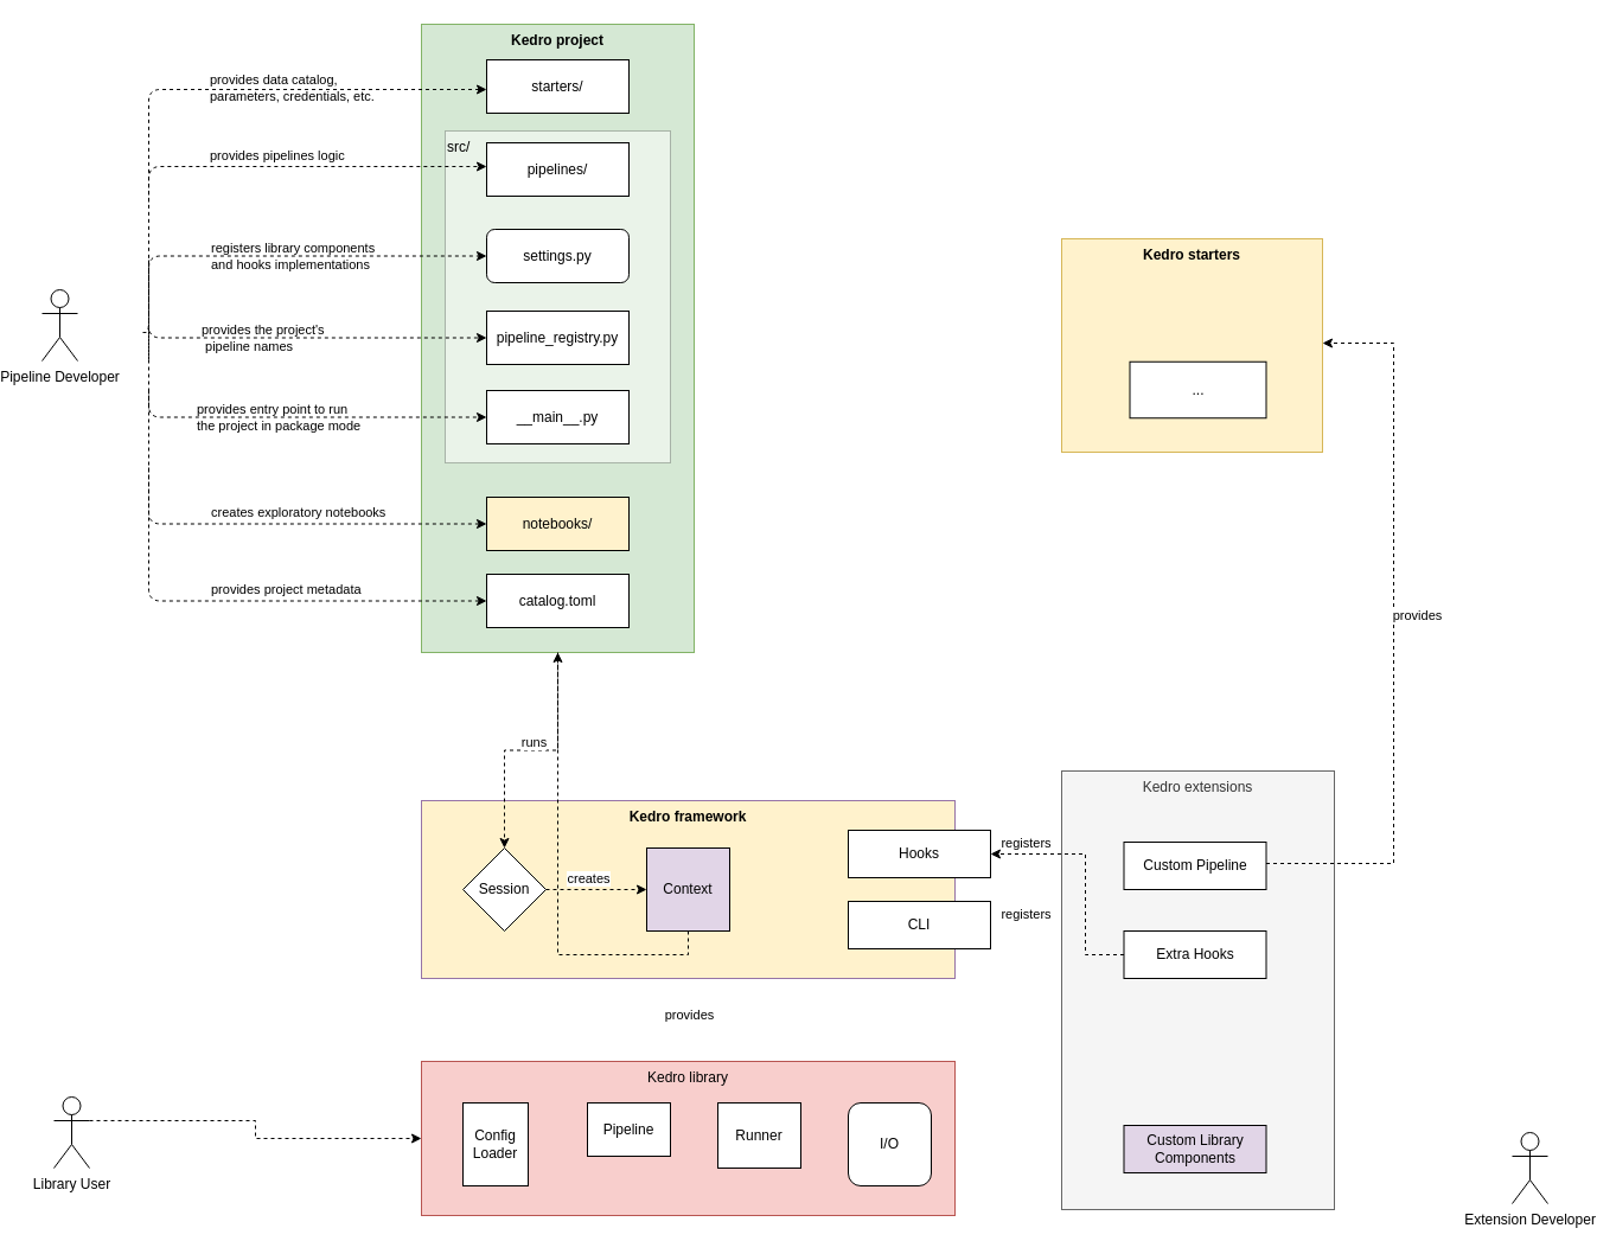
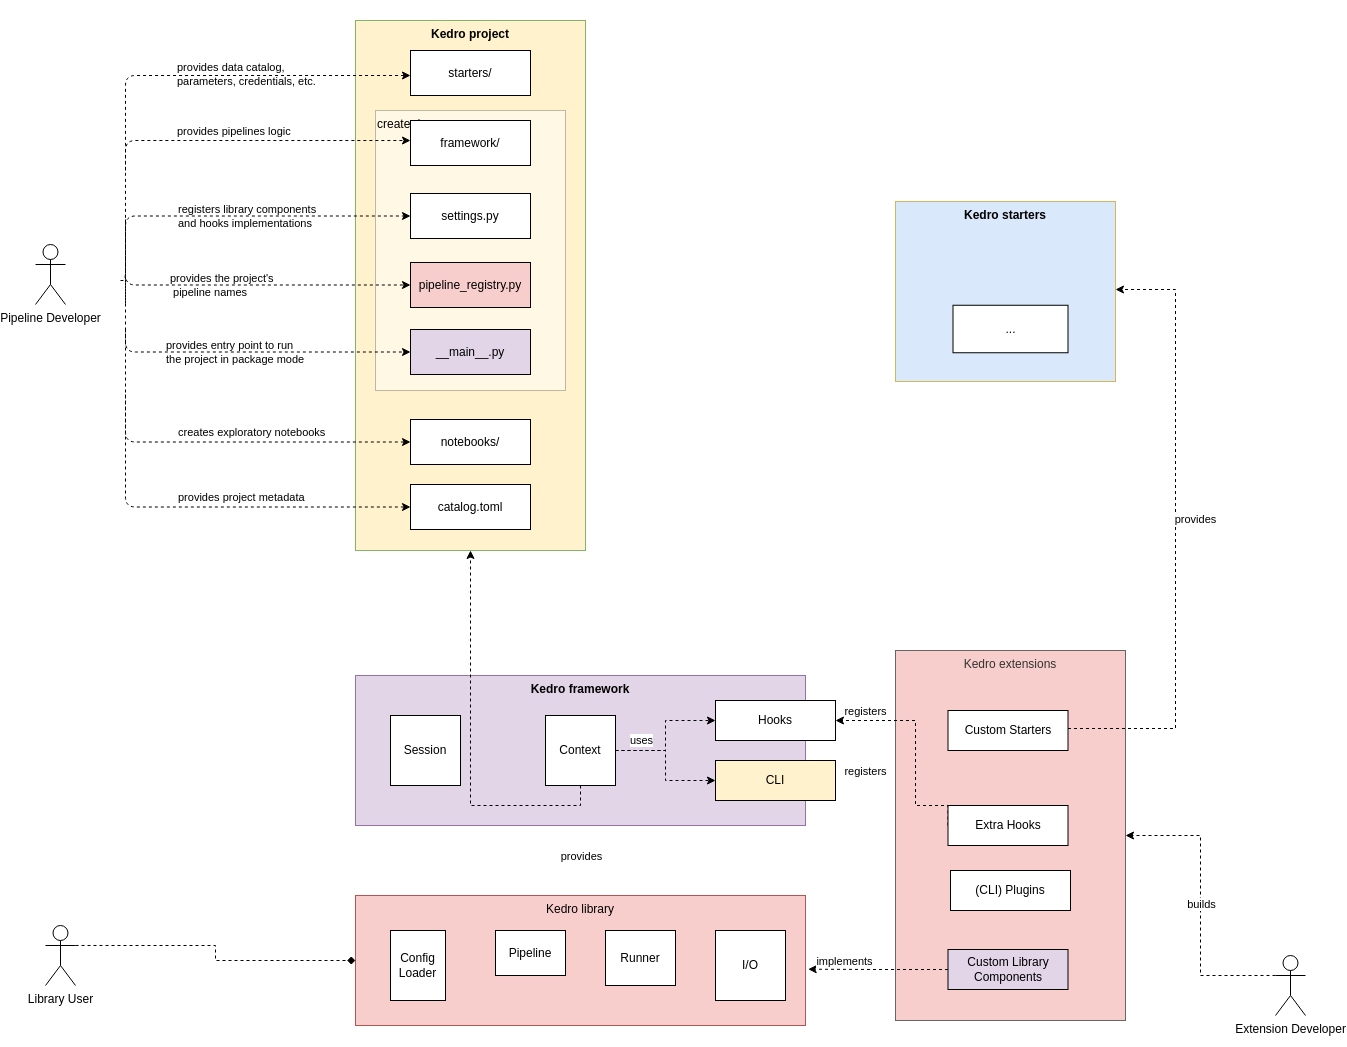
- <mxCell id="2" value="&lt;b&gt;Kedro project&lt;/b&gt;" style="rounded=0;whiteSpace=wrap;html=1;verticalAlign=top;fillColor=#d5e8d4;strokeColor=#82b366;" parent="1" vertex="1"><mxGeometry x="340" y="20" width="230" height="530" as="geometry" /></mxCell>
+ <mxCell id="2" value="&lt;b&gt;Kedro project&lt;/b&gt;" style="rounded=0;whiteSpace=wrap;html=1;verticalAlign=top;fillColor=#fff2cc;strokeColor=#82b366;" parent="1" vertex="1"><mxGeometry x="340" y="20" width="230" height="530" as="geometry" /></mxCell>
- <mxCell id="3" value="src/" style="rounded=0;whiteSpace=wrap;html=1;dashed=1;dashPattern=1 1;verticalAlign=top;align=left;labelBackgroundColor=none;opacity=50;" parent="1" vertex="1"><mxGeometry x="360" y="110" width="190" height="280" as="geometry" /></mxCell>
+ <mxCell id="3" value="creates/" style="rounded=0;whiteSpace=wrap;html=1;dashed=1;dashPattern=1 1;verticalAlign=top;align=left;labelBackgroundColor=none;opacity=50;" parent="1" vertex="1"><mxGeometry x="360" y="110" width="190" height="280" as="geometry" /></mxCell>
- <mxCell id="34" value="pipelines/" style="rounded=0;whiteSpace=wrap;html=1;" parent="1" vertex="1"><mxGeometry x="395" y="120" width="120" height="45" as="geometry" /></mxCell>
+ <mxCell id="34" value="framework/" style="rounded=0;whiteSpace=wrap;html=1;" parent="1" vertex="1"><mxGeometry x="395" y="120" width="120" height="45" as="geometry" /></mxCell>
- <mxCell id="33" value="settings.py" style="whiteSpace=wrap;html=1;rounded=1;" parent="1" vertex="1"><mxGeometry x="395" y="193" width="120" height="45" as="geometry" /></mxCell>
+ <mxCell id="33" value="settings.py" style="rounded=0;whiteSpace=wrap;html=1;" parent="1" vertex="1"><mxGeometry x="395" y="193" width="120" height="45" as="geometry" /></mxCell>
- <mxCell id="60" value="pipeline_registry.py" style="rounded=0;whiteSpace=wrap;html=1;" parent="1" vertex="1"><mxGeometry x="395" y="262" width="120" height="45" as="geometry" /></mxCell>
+ <mxCell id="60" value="pipeline_registry.py" style="rounded=0;whiteSpace=wrap;html=1;fillColor=#f8cecc;" parent="1" vertex="1"><mxGeometry x="395" y="262" width="120" height="45" as="geometry" /></mxCell>
- <mxCell id="9" value="&lt;b&gt;Kedro starters&lt;/b&gt;" style="rounded=0;whiteSpace=wrap;html=1;verticalAlign=top;fillColor=#fff2cc;strokeColor=#d6b656;" parent="1" vertex="1"><mxGeometry x="880" y="201" width="220" height="180" as="geometry" /></mxCell>
+ <mxCell id="9" value="&lt;b&gt;Kedro starters&lt;/b&gt;" style="rounded=0;whiteSpace=wrap;html=1;verticalAlign=top;fillColor=#dae8fc;strokeColor=#d6b656;" parent="1" vertex="1"><mxGeometry x="880" y="201" width="220" height="180" as="geometry" /></mxCell>
- <mxCell id="57" value="__main__.py" style="rounded=0;whiteSpace=wrap;html=1;" parent="1" vertex="1"><mxGeometry x="395" y="329" width="120" height="45" as="geometry" /></mxCell>
+ <mxCell id="57" value="__main__.py" style="rounded=0;whiteSpace=wrap;html=1;fillColor=#e1d5e7;" parent="1" vertex="1"><mxGeometry x="395" y="329" width="120" height="45" as="geometry" /></mxCell>
- <mxCell id="35" value="notebooks/" style="rounded=0;whiteSpace=wrap;html=1;fillColor=#fff2cc;" parent="1" vertex="1"><mxGeometry x="395" y="419" width="120" height="45" as="geometry" /></mxCell>
+ <mxCell id="35" value="notebooks/" style="rounded=0;whiteSpace=wrap;html=1;" parent="1" vertex="1"><mxGeometry x="395" y="419" width="120" height="45" as="geometry" /></mxCell>
- <mxCell id="6" style="edgeStyle=orthogonalEdgeStyle;rounded=0;orthogonalLoop=1;jettySize=auto;html=1;exitX=0.5;exitY=1;exitDx=0;exitDy=0;entryX=0.5;entryY=0;entryDx=0;entryDy=0;dashed=1;" parent="1" source="2" target="17" edge="1"><mxGeometry relative="1" as="geometry" /></mxCell>
- <mxCell id="7" value="runs" style="edgeLabel;html=1;align=center;verticalAlign=middle;resizable=0;points=[];" parent="6" vertex="1" connectable="0"><mxGeometry x="-0.015" y="2" relative="1" as="geometry"><mxPoint y="-9.47" as="offset" /></mxGeometry></mxCell>
- <mxCell id="4" value="&lt;b&gt;Kedro framework&lt;/b&gt;" style="rounded=0;whiteSpace=wrap;html=1;verticalAlign=top;fillColor=#fff2cc;strokeColor=#9673a6;" parent="1" vertex="1"><mxGeometry x="340" y="675" width="450" height="150" as="geometry" /></mxCell>
+ <mxCell id="4" value="&lt;b&gt;Kedro framework&lt;/b&gt;" style="rounded=0;whiteSpace=wrap;html=1;verticalAlign=top;fillColor=#e1d5e7;strokeColor=#9673a6;" parent="1" vertex="1"><mxGeometry x="340" y="675" width="450" height="150" as="geometry" /></mxCell>
+ <mxCell id="11" style="edgeStyle=orthogonalEdgeStyle;rounded=0;orthogonalLoop=1;jettySize=auto;html=1;exitX=1;exitY=0.5;exitDx=0;exitDy=0;entryX=0;entryY=0.5;entryDx=0;entryDy=0;dashed=1;" parent="1" source="14" target="24" edge="1"><mxGeometry relative="1" as="geometry" /></mxCell>
- <mxCell id="48" value="Custom Pipeline" style="rounded=0;whiteSpace=wrap;html=1;" parent="1" vertex="1"><mxGeometry x="932.5" y="710" width="120" height="40" as="geometry" /></mxCell>
+ <mxCell id="48" value="Custom Starters" style="rounded=0;whiteSpace=wrap;html=1;" parent="1" vertex="1"><mxGeometry x="932.5" y="710" width="120" height="40" as="geometry" /></mxCell>
- <mxCell id="17" value="Session" style="rhombus;whiteSpace=wrap;html=1;aspect=fixed;" parent="1" vertex="1"><mxGeometry x="375" y="715" width="70" height="70" as="geometry" /></mxCell>
+ <mxCell id="17" value="Session" style="whiteSpace=wrap;html=1;aspect=fixed;" parent="1" vertex="1"><mxGeometry x="375" y="715" width="70" height="70" as="geometry" /></mxCell>
- <mxCell id="15" style="edgeStyle=orthogonalEdgeStyle;rounded=0;orthogonalLoop=1;jettySize=auto;html=1;exitX=1;exitY=0.5;exitDx=0;exitDy=0;dashed=1;" parent="1" source="17" target="14" edge="1"><mxGeometry relative="1" as="geometry" /></mxCell>
- <mxCell id="16" value="creates" style="edgeLabel;html=1;align=center;verticalAlign=middle;resizable=0;points=[];" parent="15" vertex="1" connectable="0"><mxGeometry x="-0.183" relative="1" as="geometry"><mxPoint x="0.88" y="-10" as="offset" /></mxGeometry></mxCell>
- <mxCell id="14" value="Context" style="whiteSpace=wrap;html=1;aspect=fixed;fillColor=#e1d5e7;" parent="1" vertex="1"><mxGeometry x="530" y="715" width="70" height="70" as="geometry" /></mxCell>
+ <mxCell id="14" value="Context" style="whiteSpace=wrap;html=1;aspect=fixed;" parent="1" vertex="1"><mxGeometry x="530" y="715" width="70" height="70" as="geometry" /></mxCell>
+ <mxCell id="12" style="edgeStyle=orthogonalEdgeStyle;rounded=0;orthogonalLoop=1;jettySize=auto;html=1;exitX=1;exitY=0.5;exitDx=0;exitDy=0;entryX=0;entryY=0.5;entryDx=0;entryDy=0;dashed=1;" parent="1" source="14" target="23" edge="1"><mxGeometry relative="1" as="geometry" /></mxCell>
+ <mxCell id="13" value="uses" style="edgeLabel;html=1;align=center;verticalAlign=middle;resizable=0;points=[];" parent="12" vertex="1" connectable="0"><mxGeometry x="-0.606" relative="1" as="geometry"><mxPoint x="-0.88" y="-10.03" as="offset" /></mxGeometry></mxCell>
- <mxCell id="23" value="CLI" style="rounded=0;whiteSpace=wrap;html=1;" parent="1" vertex="1"><mxGeometry x="700" y="760" width="120" height="40" as="geometry" /></mxCell>
+ <mxCell id="23" value="CLI" style="rounded=0;whiteSpace=wrap;html=1;fillColor=#fff2cc;" parent="1" vertex="1"><mxGeometry x="700" y="760" width="120" height="40" as="geometry" /></mxCell>
- <mxCell id="28" value="Extra Hooks" style="rounded=0;whiteSpace=wrap;html=1;" parent="1" vertex="1"><mxGeometry x="932.5" y="785" width="120" height="40" as="geometry" /></mxCell>
+ <mxCell id="28" value="Extra Hooks" style="rounded=0;whiteSpace=wrap;html=1;" parent="1" vertex="1"><mxGeometry x="932.5" y="805" width="120" height="40" as="geometry" /></mxCell>
- <mxCell id="25" value="Kedro extensions" style="rounded=0;whiteSpace=wrap;html=1;verticalAlign=top;fillColor=#f5f5f5;strokeColor=#666666;fontColor=#333333;" parent="1" vertex="1"><mxGeometry x="880" y="650" width="230" height="370" as="geometry" /></mxCell>
+ <mxCell id="25" value="Kedro extensions" style="rounded=0;whiteSpace=wrap;html=1;verticalAlign=top;fillColor=#f8cecc;strokeColor=#666666;fontColor=#333333;" parent="1" vertex="1"><mxGeometry x="880" y="650" width="230" height="370" as="geometry" /></mxCell>
+ <mxCell id="26" value="(CLI) Plugins" style="rounded=0;whiteSpace=wrap;html=1;" parent="1" vertex="1"><mxGeometry x="935" y="870" width="120" height="40" as="geometry" /></mxCell>
+ <mxCell id="50" style="edgeStyle=orthogonalEdgeStyle;rounded=0;orthogonalLoop=1;jettySize=auto;html=1;exitX=0;exitY=0.333;exitDx=0;exitDy=0;exitPerimeter=0;entryX=1;entryY=0.5;entryDx=0;entryDy=0;dashed=1;" parent="1" source="52" target="25" edge="1"><mxGeometry relative="1" as="geometry" /></mxCell>
+ <mxCell id="51" value="builds" style="edgeLabel;html=1;align=center;verticalAlign=middle;resizable=0;points=[];" parent="50" vertex="1" connectable="0"><mxGeometry x="-0.055" relative="1" as="geometry"><mxPoint y="-10" as="offset" /></mxGeometry></mxCell>
- <mxCell id="54" style="edgeStyle=orthogonalEdgeStyle;rounded=0;orthogonalLoop=1;jettySize=auto;html=1;exitX=1;exitY=0.333;exitDx=0;exitDy=0;exitPerimeter=0;entryX=0;entryY=0.5;entryDx=0;entryDy=0;dashed=1;" parent="1" source="55" target="18" edge="1"><mxGeometry relative="1" as="geometry" /></mxCell>
+ <mxCell id="54" style="edgeStyle=orthogonalEdgeStyle;rounded=0;orthogonalLoop=1;jettySize=auto;html=1;exitX=1;exitY=0.333;exitDx=0;exitDy=0;exitPerimeter=0;entryX=0;entryY=0.5;entryDx=0;entryDy=0;dashed=1;endArrow=diamond;" parent="1" source="55" target="18" edge="1"><mxGeometry relative="1" as="geometry" /></mxCell>
- <mxCell id="22" value="I/O" style="whiteSpace=wrap;html=1;aspect=fixed;rounded=1;" parent="1" vertex="1"><mxGeometry x="700" y="930" width="70" height="70" as="geometry" /></mxCell>
+ <mxCell id="22" value="I/O" style="whiteSpace=wrap;html=1;aspect=fixed;" parent="1" vertex="1"><mxGeometry x="700" y="930" width="70" height="70" as="geometry" /></mxCell>
+ <mxCell id="29" style="edgeStyle=orthogonalEdgeStyle;rounded=0;orthogonalLoop=1;jettySize=auto;html=1;exitX=0;exitY=0.5;exitDx=0;exitDy=0;entryX=1.006;entryY=0.567;entryDx=0;entryDy=0;entryPerimeter=0;dashed=1;" parent="1" source="31" target="18" edge="1"><mxGeometry relative="1" as="geometry" /></mxCell>
+ <mxCell id="30" value="implements" style="edgeLabel;html=1;align=center;verticalAlign=middle;resizable=0;points=[];" parent="29" vertex="1" connectable="0"><mxGeometry x="0.483" y="-2" relative="1" as="geometry"><mxPoint y="-6.64" as="offset" /></mxGeometry></mxCell>
